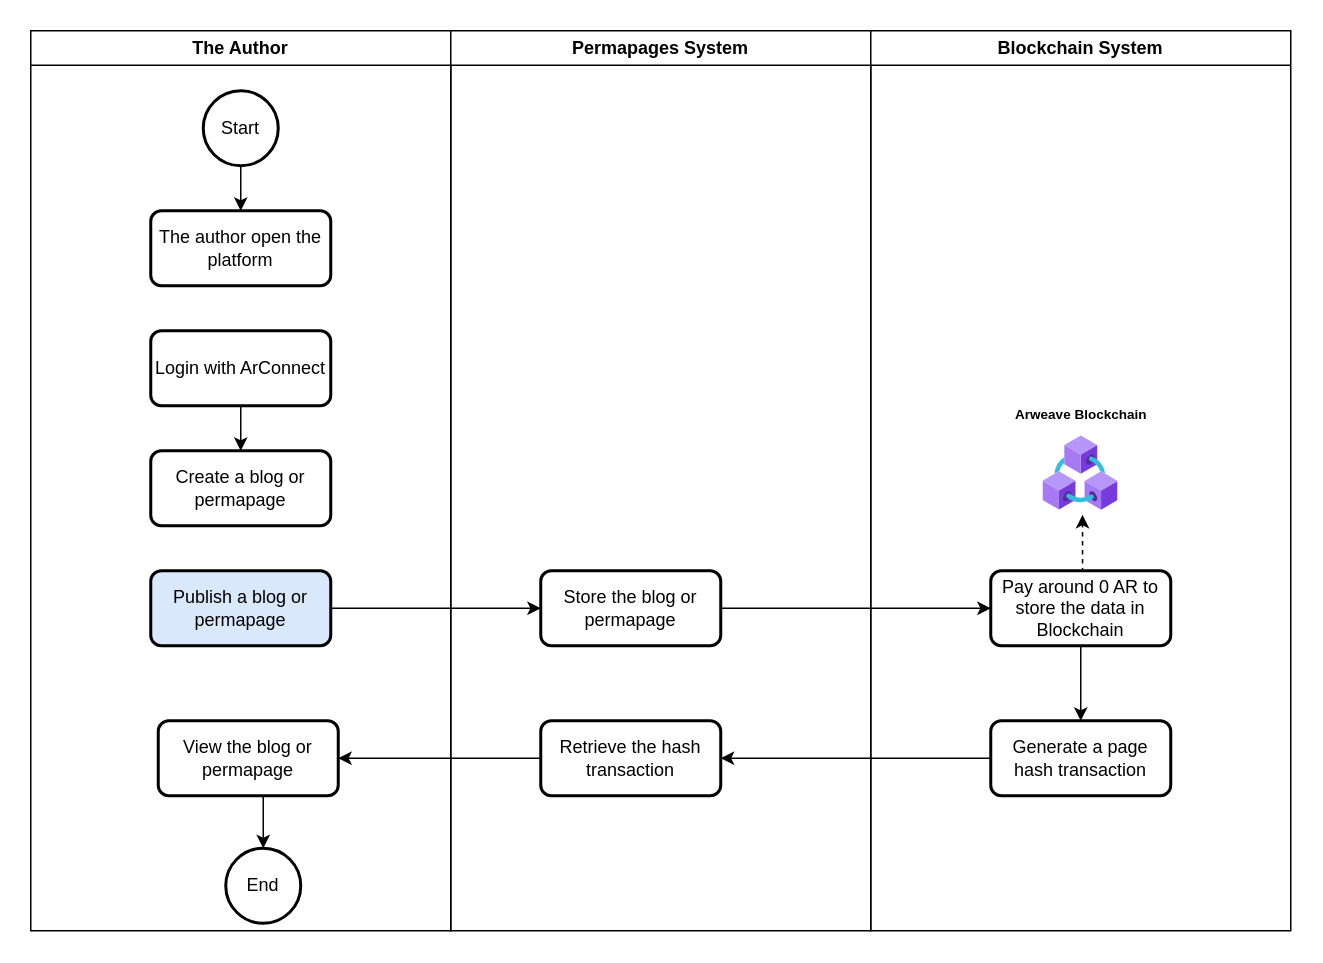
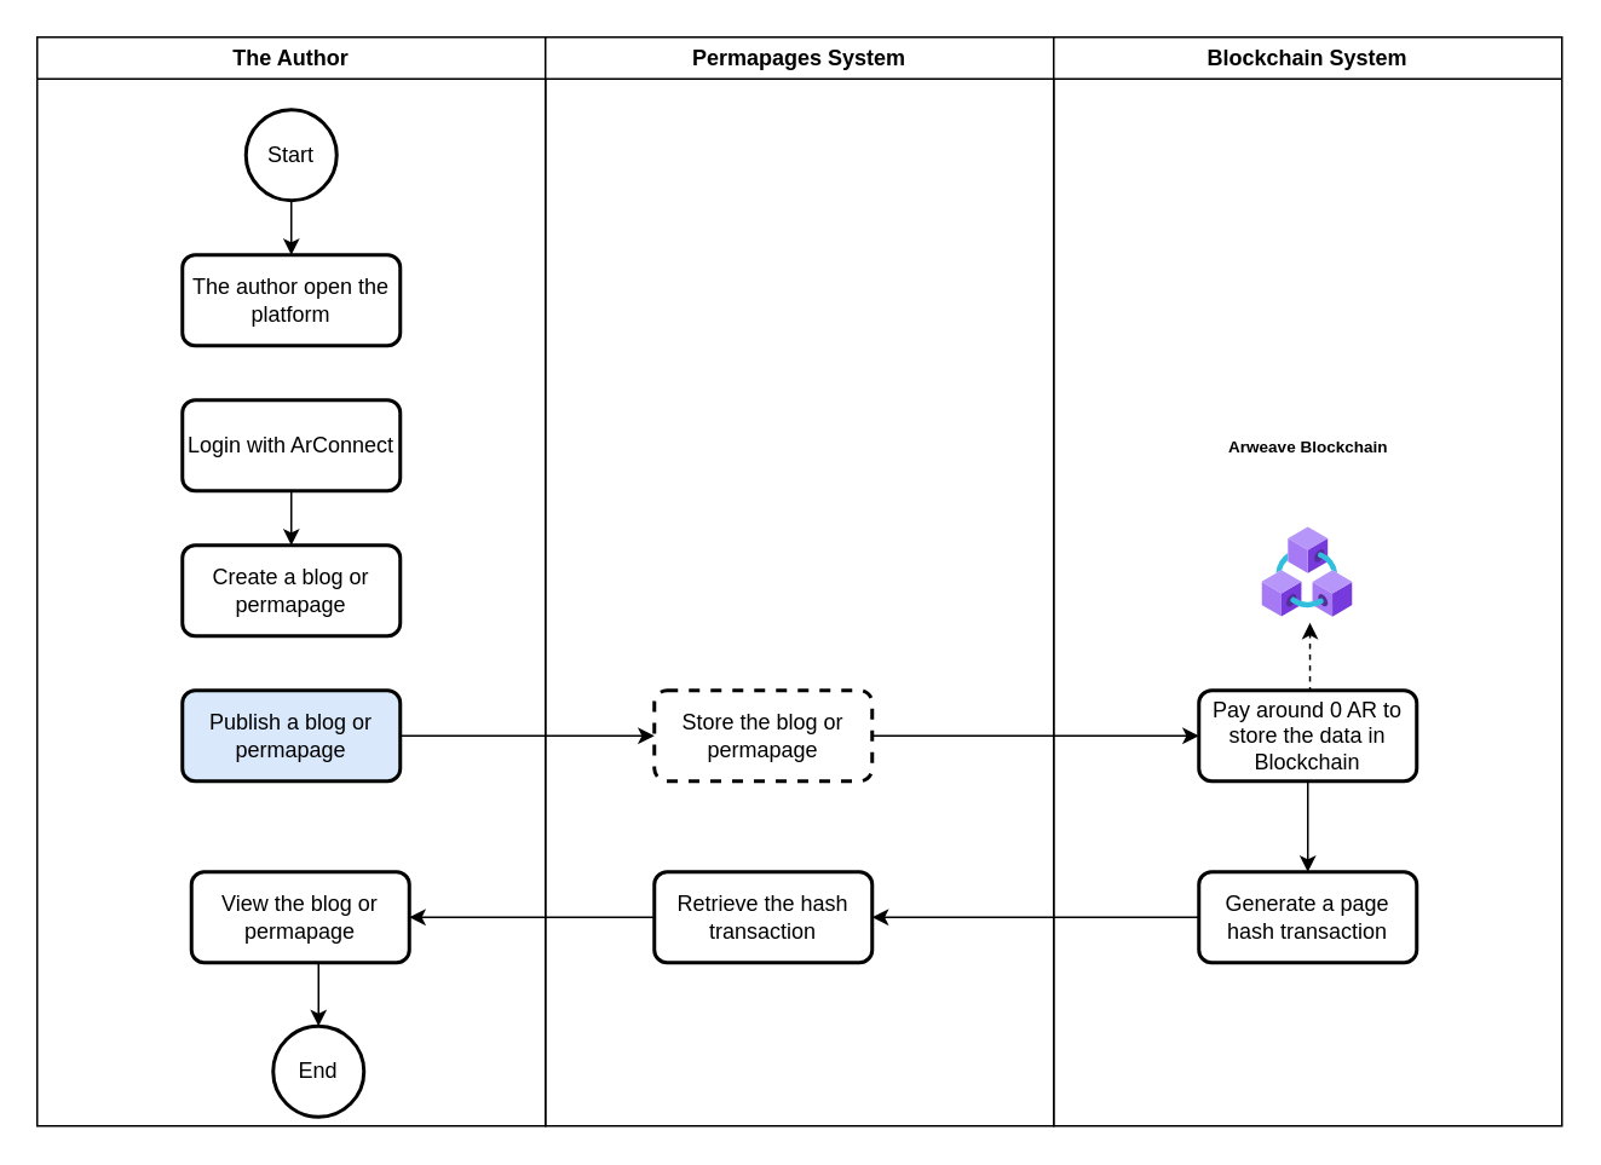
- <mxCell id="21" value="&lt;font style=&quot;font-size: 9px;&quot;&gt;&lt;b&gt;Arweave Blockchain&lt;/b&gt;&lt;/font&gt;" style="text;html=1;align=center;verticalAlign=middle;resizable=0;points=[];autosize=1;strokeColor=none;fillColor=none;" parent="16" vertex="1"><mxGeometry x="85" y="240" width="110" height="30" as="geometry" /></mxCell>
+ <mxCell id="21" value="&lt;font style=&quot;font-size: 9px;&quot;&gt;&lt;b&gt;Arweave Blockchain&lt;/b&gt;&lt;/font&gt;" style="text;html=1;align=center;verticalAlign=middle;resizable=0;points=[];autosize=1;strokeColor=none;fillColor=none;" parent="16" vertex="1"><mxGeometry x="85" y="210" width="110" height="30" as="geometry" /></mxCell>
- <mxCell id="14" value="Store the blog or permapage" style="rounded=1;whiteSpace=wrap;html=1;absoluteArcSize=1;arcSize=14;strokeWidth=2;" parent="13" vertex="1"><mxGeometry x="60" y="360" width="120" height="50" as="geometry" /></mxCell>
+ <mxCell id="14" value="Store the blog or permapage" style="rounded=1;whiteSpace=wrap;html=1;absoluteArcSize=1;arcSize=14;strokeWidth=2;dashed=1;" parent="13" vertex="1"><mxGeometry x="60" y="360" width="120" height="50" as="geometry" /></mxCell>
